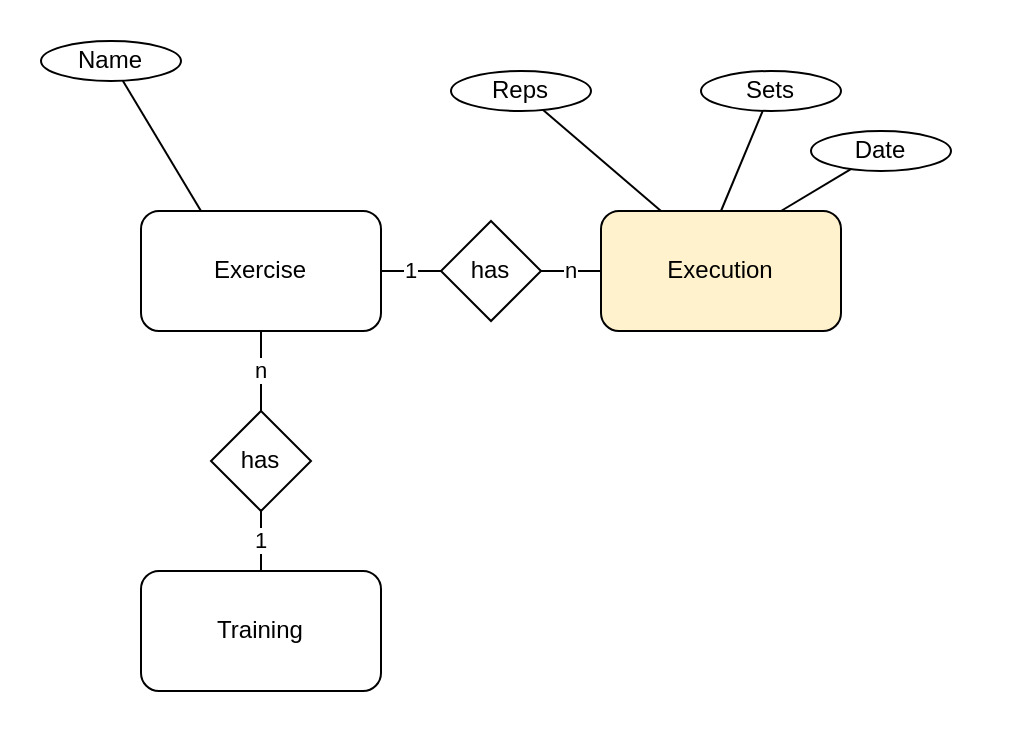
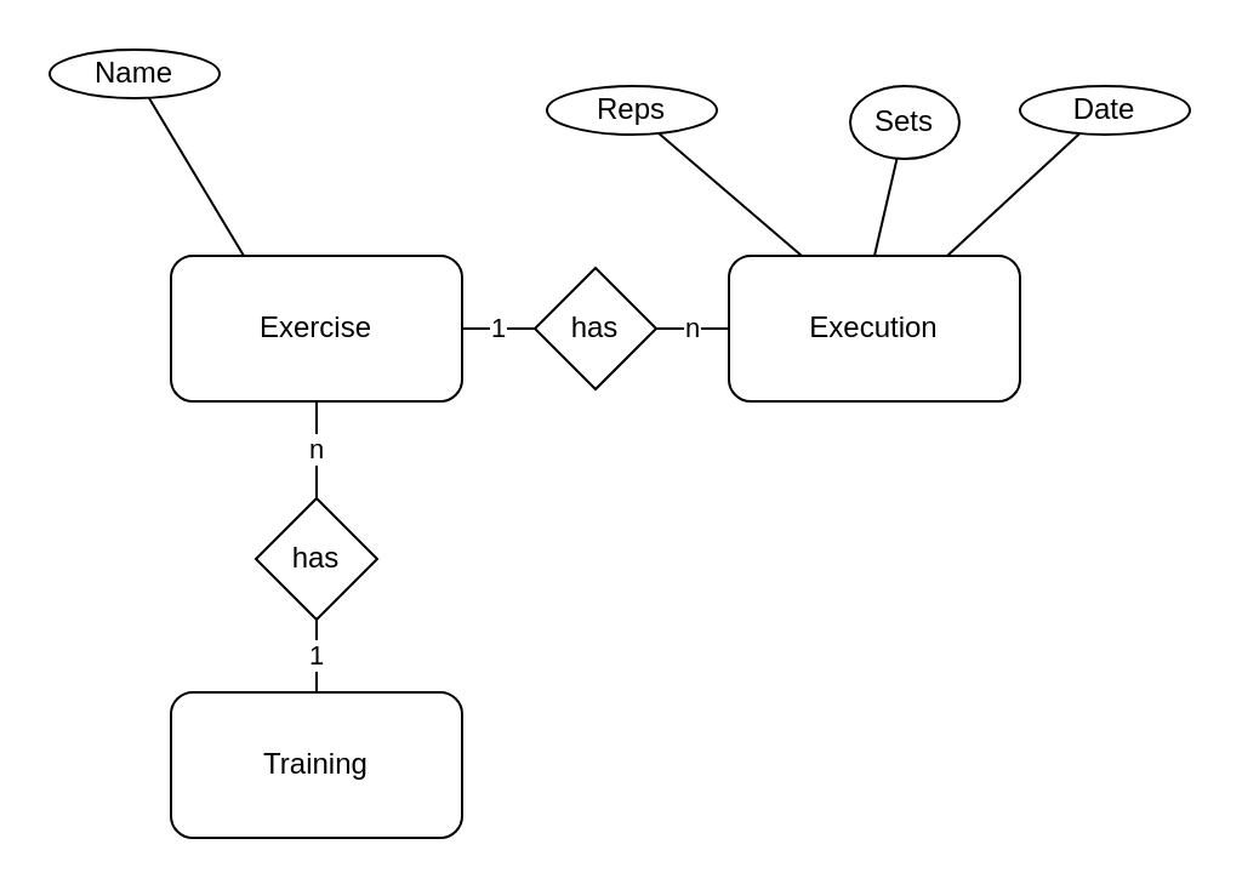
- <mxCell id="11" value="Sets" style="ellipse;whiteSpace=wrap;html=1;" vertex="1" parent="1"><mxGeometry x="350" y="35" width="70" height="20" as="geometry" /></mxCell>
+ <mxCell id="11" value="Sets" style="ellipse;whiteSpace=wrap;html=1;" vertex="1" parent="1"><mxGeometry x="350" y="35" width="45" height="30" as="geometry" /></mxCell>
- <mxCell id="16" value="Date" style="ellipse;whiteSpace=wrap;html=1;" vertex="1" parent="1"><mxGeometry x="405" y="65" width="70" height="20" as="geometry" /></mxCell>
+ <mxCell id="16" value="Date" style="ellipse;whiteSpace=wrap;html=1;" vertex="1" parent="1"><mxGeometry x="420" y="35" width="70" height="20" as="geometry" /></mxCell>
- <mxCell id="9" value="Execution" style="rounded=1;whiteSpace=wrap;html=1;fillColor=#fff2cc;" vertex="1" parent="1"><mxGeometry x="300" y="105" width="120" height="60" as="geometry" /></mxCell>
+ <mxCell id="9" value="Execution" style="rounded=1;whiteSpace=wrap;html=1;" vertex="1" parent="1"><mxGeometry x="300" y="105" width="120" height="60" as="geometry" /></mxCell>
